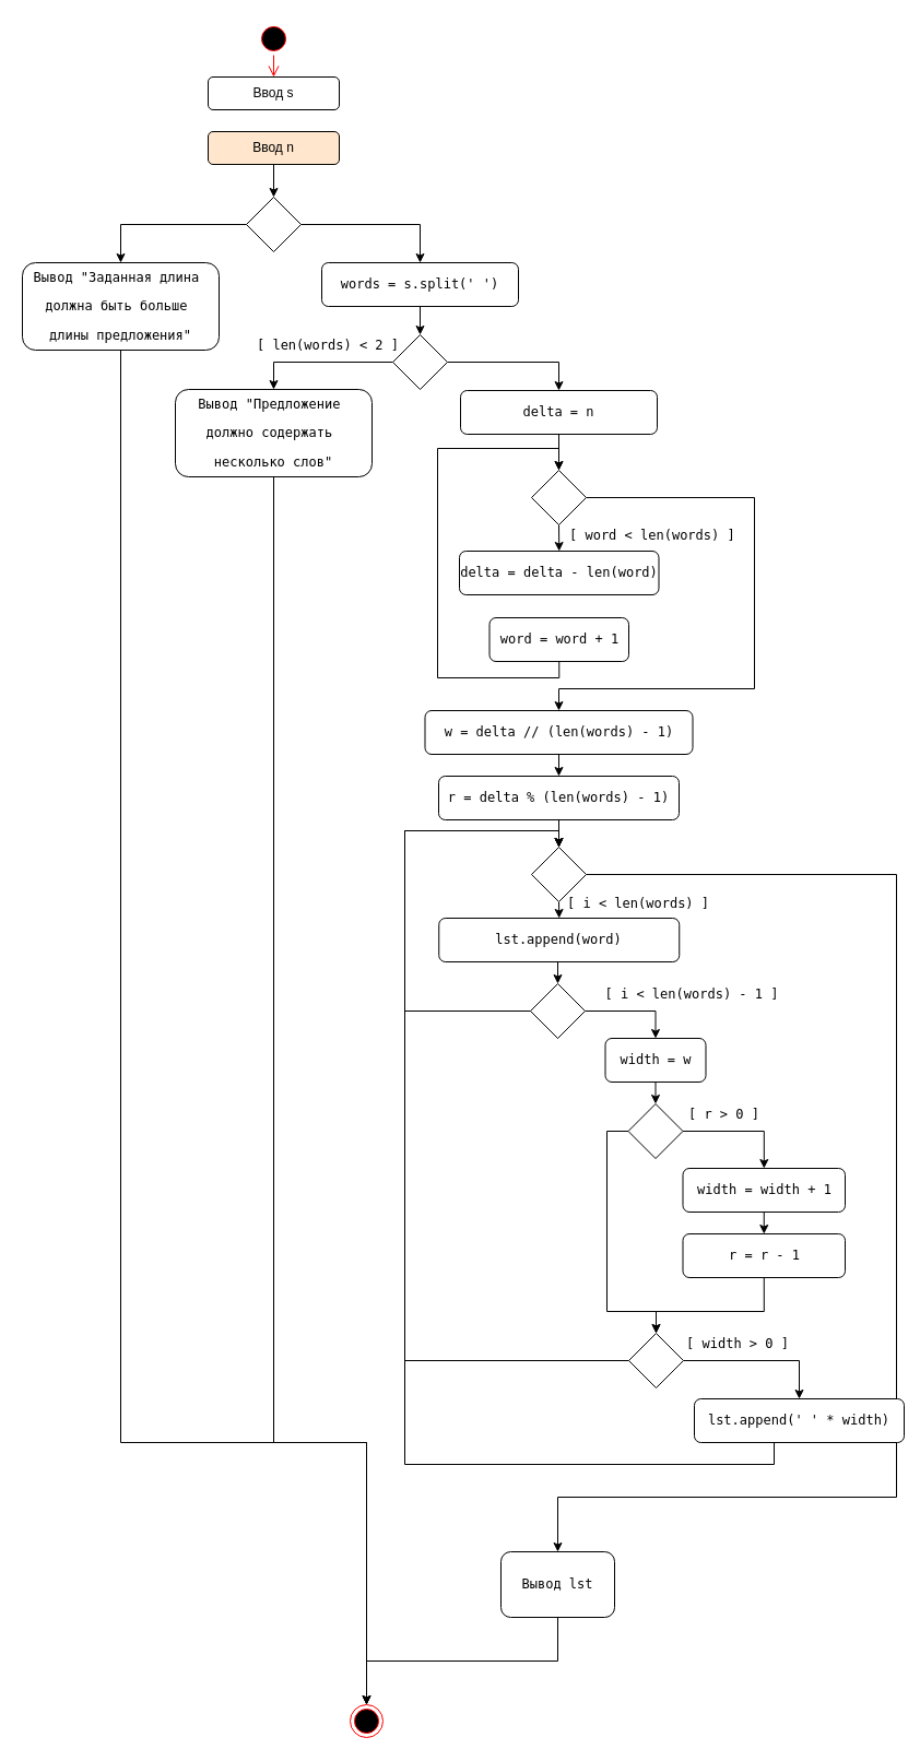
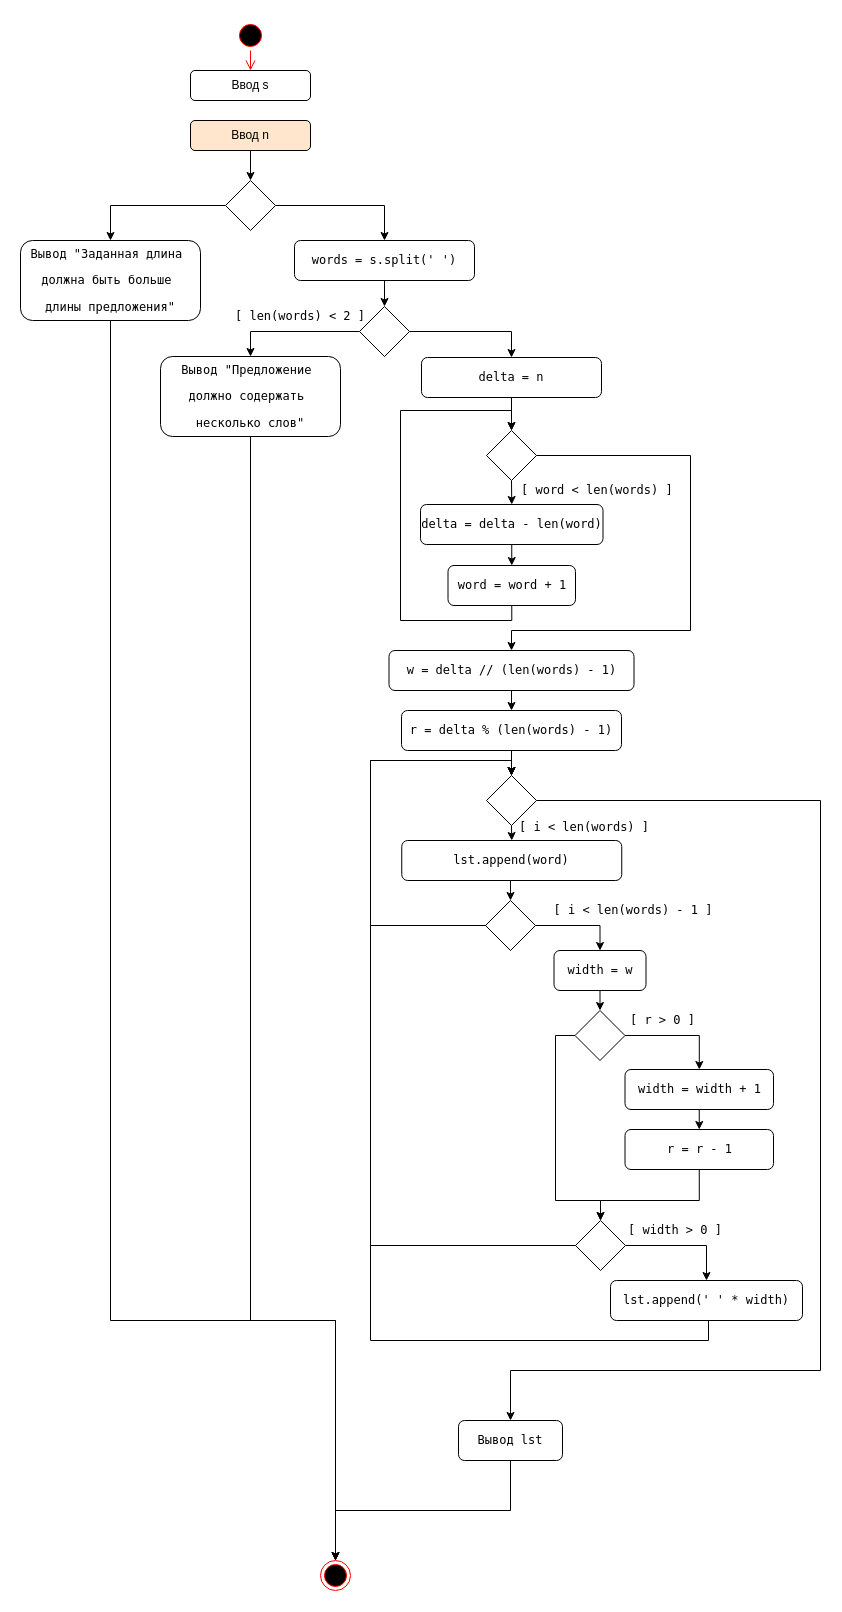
+ <mxCell id="26" style="edgeStyle=orthogonalEdgeStyle;rounded=0;orthogonalLoop=1;jettySize=auto;html=1;exitX=0.5;exitY=1;exitDx=0;exitDy=0;entryX=0.5;entryY=0;entryDx=0;entryDy=0;fontColor=#000000;" edge="1" parent="1" source="27" target="29"><mxGeometry relative="1" as="geometry" /></mxCell>
- <mxCell id="61" value="&lt;pre style=&quot;font-family: &amp;quot;jetbrains mono&amp;quot; , monospace&quot;&gt;&lt;pre style=&quot;font-family: &amp;quot;jetbrains mono&amp;quot; , monospace&quot;&gt;&lt;pre style=&quot;font-family: &amp;quot;jetbrains mono&amp;quot; , monospace&quot;&gt;&lt;pre style=&quot;font-family: &amp;quot;jetbrains mono&amp;quot; , monospace&quot;&gt;&lt;pre style=&quot;font-family: &amp;quot;jetbrains mono&amp;quot;, monospace;&quot;&gt;lst.append(&lt;span style=&quot;&quot;&gt;' ' &lt;/span&gt;* width)&lt;/pre&gt;&lt;/pre&gt;&lt;/pre&gt;&lt;/pre&gt;&lt;/pre&gt;" style="rounded=1;whiteSpace=wrap;html=1;labelBackgroundColor=none;" vertex="1" parent="1"><mxGeometry x="635" y="1280" width="192" height="40" as="geometry" /></mxCell>
+ <mxCell id="61" value="&lt;pre style=&quot;font-family: &amp;quot;jetbrains mono&amp;quot; , monospace&quot;&gt;&lt;pre style=&quot;font-family: &amp;quot;jetbrains mono&amp;quot; , monospace&quot;&gt;&lt;pre style=&quot;font-family: &amp;quot;jetbrains mono&amp;quot; , monospace&quot;&gt;&lt;pre style=&quot;font-family: &amp;quot;jetbrains mono&amp;quot; , monospace&quot;&gt;&lt;pre style=&quot;font-family: &amp;quot;jetbrains mono&amp;quot;, monospace;&quot;&gt;lst.append(&lt;span style=&quot;&quot;&gt;' ' &lt;/span&gt;* width)&lt;/pre&gt;&lt;/pre&gt;&lt;/pre&gt;&lt;/pre&gt;&lt;/pre&gt;" style="rounded=1;whiteSpace=wrap;html=1;labelBackgroundColor=none;" vertex="1" parent="1"><mxGeometry x="610" y="1280" width="192" height="40" as="geometry" /></mxCell>
- <mxCell id="42" value="&lt;pre style=&quot;font-family: &amp;#34;jetbrains mono&amp;#34; , monospace&quot;&gt;Вывод lst&lt;/pre&gt;" style="rounded=1;whiteSpace=wrap;html=1;labelBackgroundColor=none;" vertex="1" parent="1"><mxGeometry x="458" y="1420" width="104" height="60" as="geometry" /></mxCell>
+ <mxCell id="42" value="&lt;pre style=&quot;font-family: &amp;#34;jetbrains mono&amp;#34; , monospace&quot;&gt;Вывод lst&lt;/pre&gt;" style="rounded=1;whiteSpace=wrap;html=1;labelBackgroundColor=none;" vertex="1" parent="1"><mxGeometry x="458" y="1420" width="104" height="40" as="geometry" /></mxCell>
